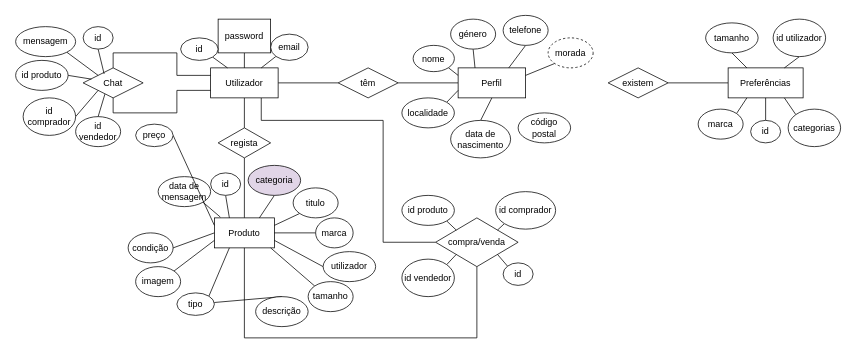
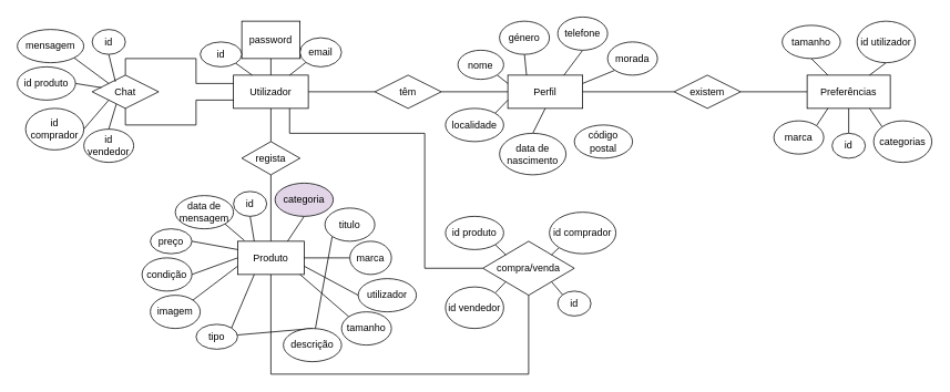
- <mxCell id="20" value="morada" style="ellipse;whiteSpace=wrap;html=1;dashed=1;" vertex="1" parent="1"><mxGeometry x="730" y="50" width="60" height="40" as="geometry" /></mxCell>
+ <mxCell id="20" value="morada" style="ellipse;whiteSpace=wrap;html=1;" vertex="1" parent="1"><mxGeometry x="730" y="50" width="60" height="40" as="geometry" /></mxCell>
+ <mxCell id="26" style="edgeStyle=none;rounded=0;orthogonalLoop=1;jettySize=auto;html=1;exitX=0;exitY=0.5;exitDx=0;exitDy=0;entryX=1;entryY=0.5;entryDx=0;entryDy=0;endArrow=none;endFill=0;" edge="1" parent="1" source="28" target="12"><mxGeometry relative="1" as="geometry" /></mxCell>
- <mxCell id="66" value="preço" style="ellipse;whiteSpace=wrap;html=1;" vertex="1" parent="1"><mxGeometry x="180" y="165" width="50" height="30" as="geometry" /></mxCell>
+ <mxCell id="66" value="preço" style="ellipse;whiteSpace=wrap;html=1;" vertex="1" parent="1"><mxGeometry x="180" y="275" width="50" height="30" as="geometry" /></mxCell>
- <mxCell id="49" style="edgeStyle=none;rounded=0;orthogonalLoop=1;jettySize=auto;html=1;exitX=0;exitY=1;exitDx=0;exitDy=0;entryX=1;entryY=0.25;entryDx=0;entryDy=0;endArrow=none;endFill=0;" edge="1" parent="1" source="50" target="44"><mxGeometry relative="1" as="geometry" /></mxCell>
+ <mxCell id="49" style="edgeStyle=none;rounded=0;orthogonalLoop=1;jettySize=auto;html=1;exitX=0;exitY=1;exitDx=0;exitDy=0;endArrow=none;endFill=0;" edge="1" parent="1" source="50" target="52"><mxGeometry relative="1" as="geometry" /></mxCell>
